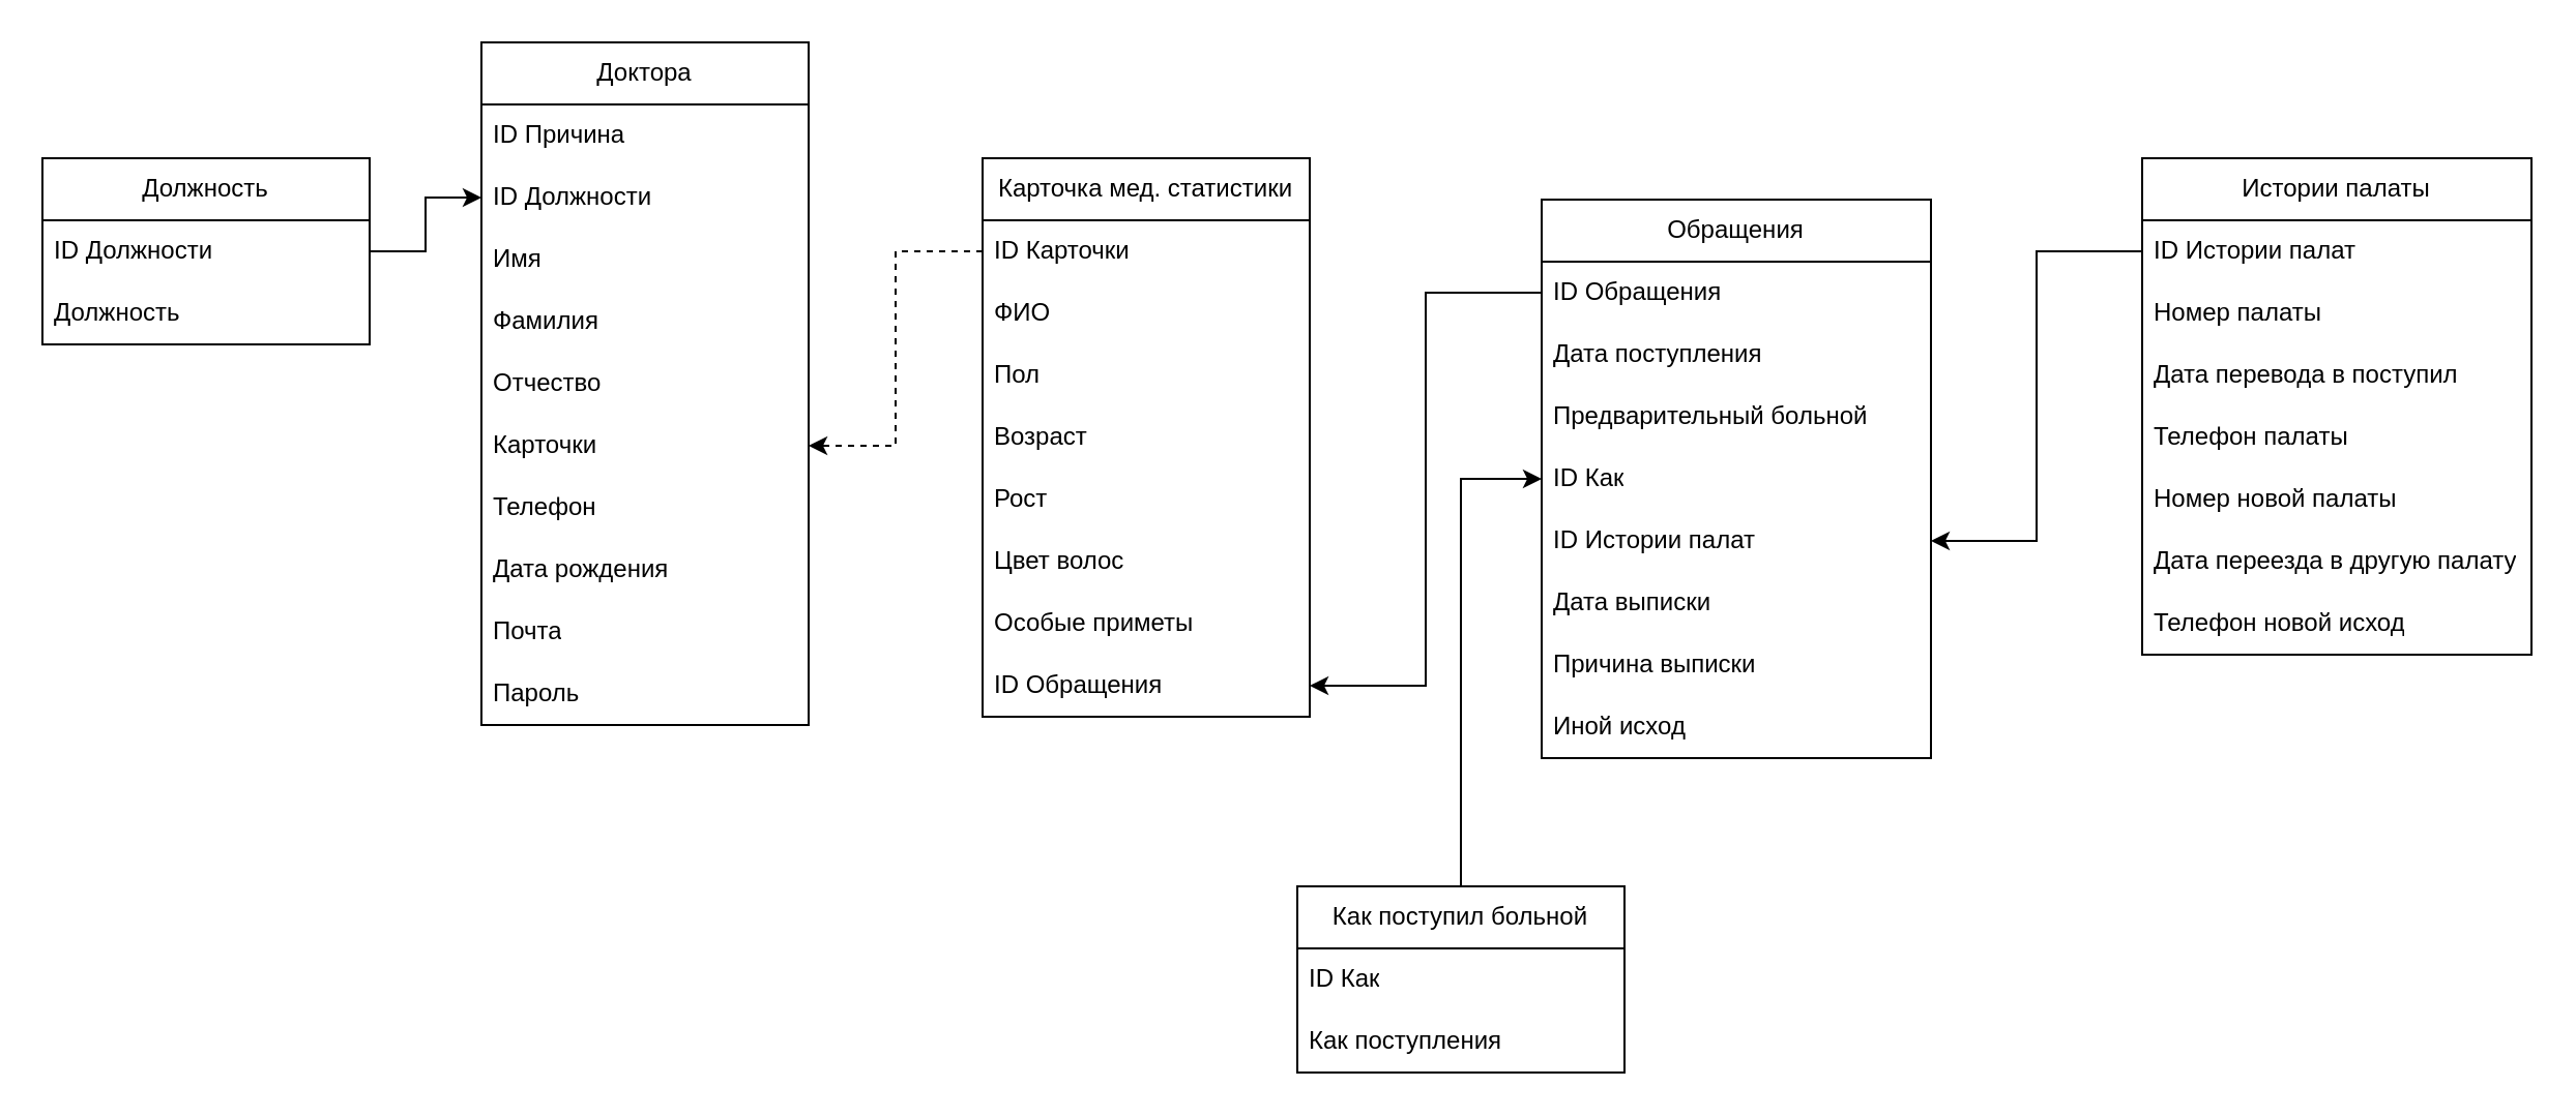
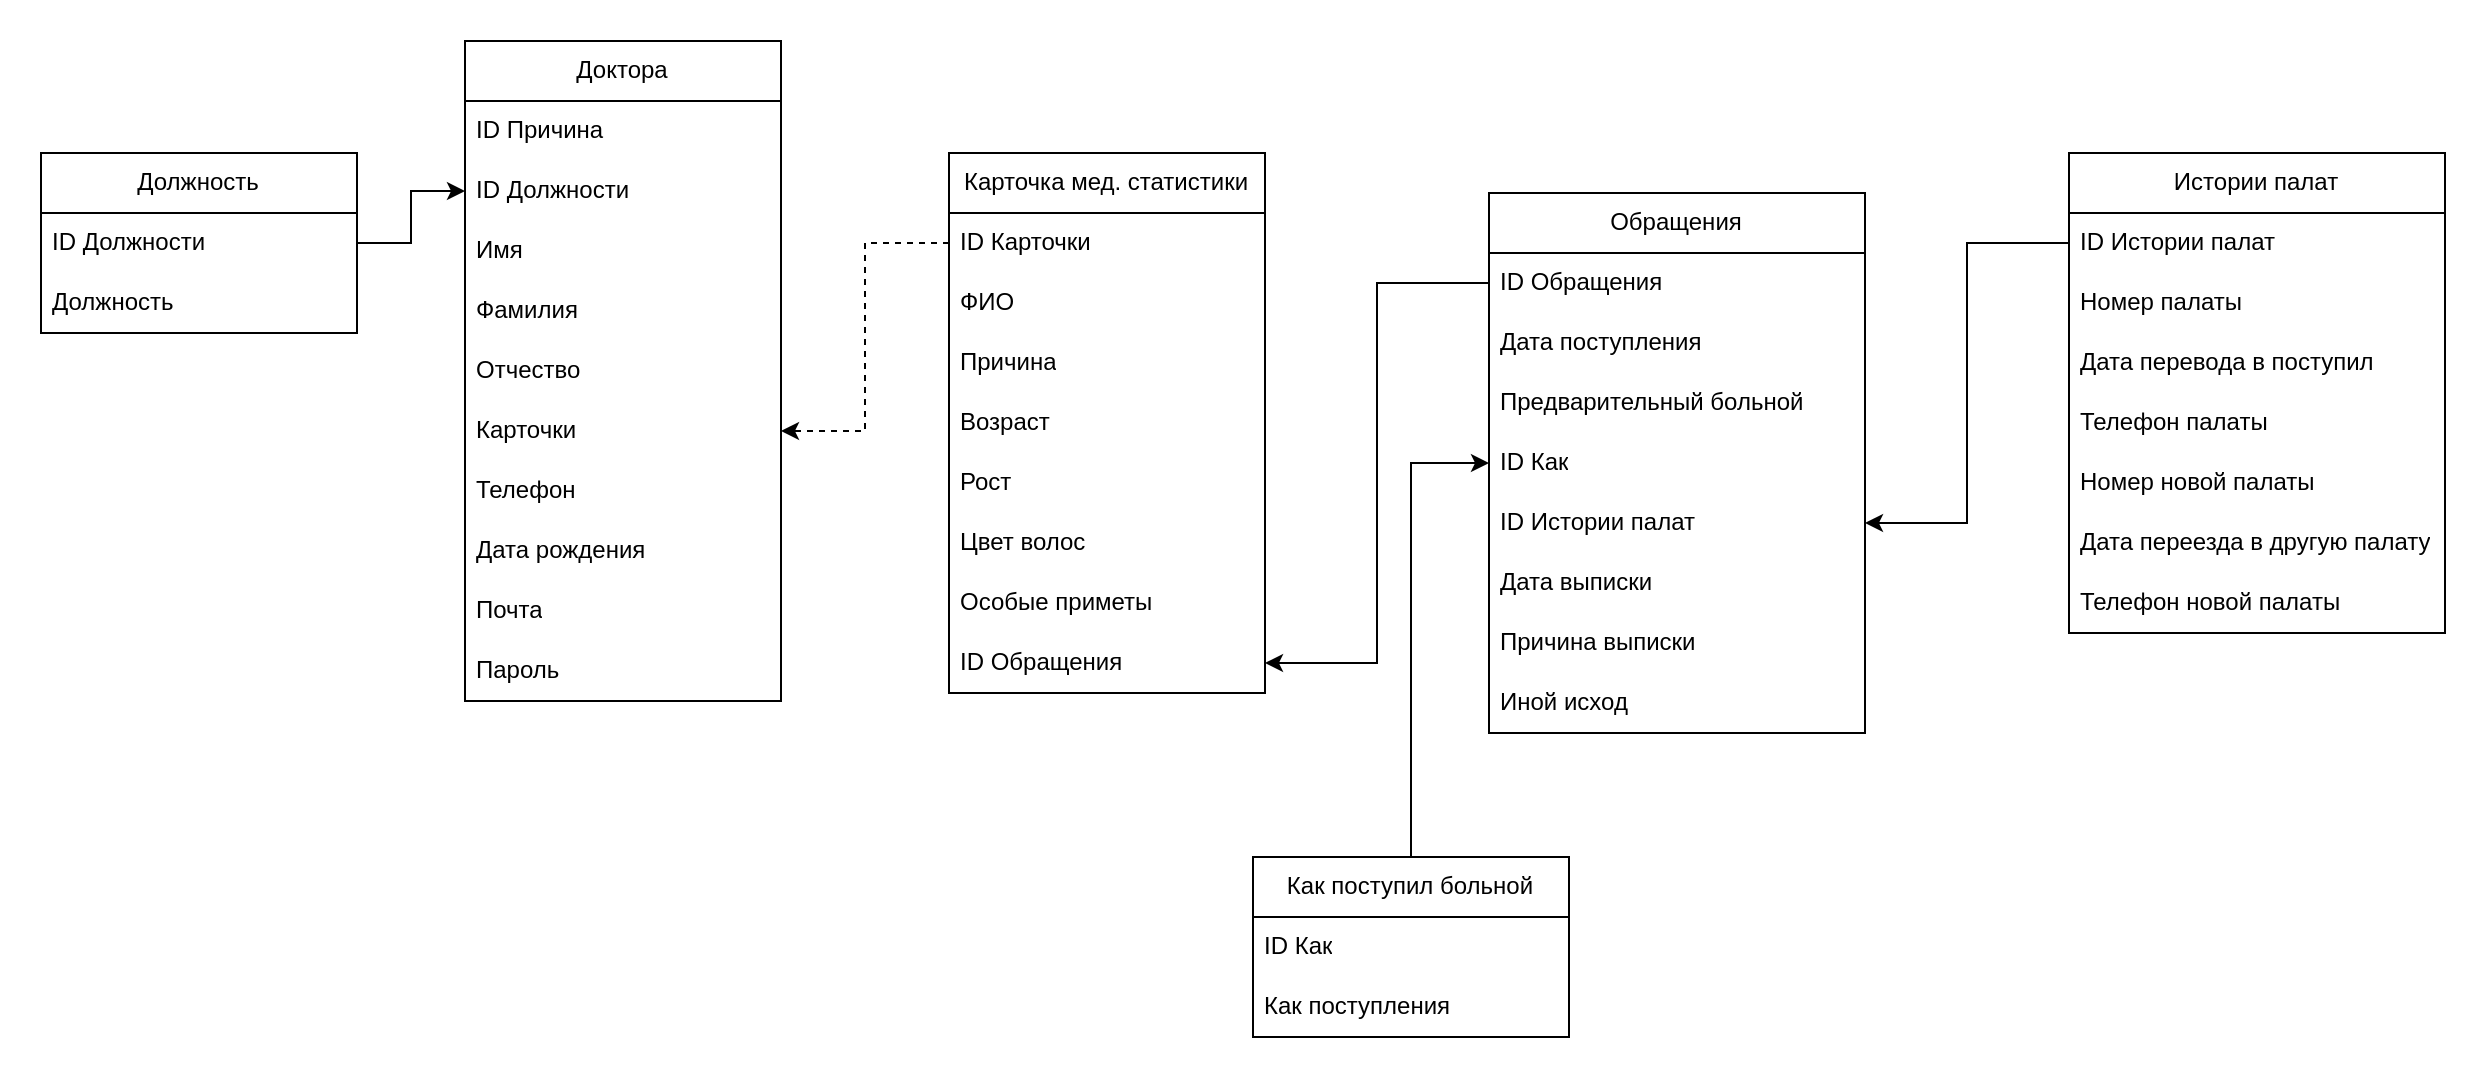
- <mxCell id="20" value="Истории палаты" style="swimlane;fontStyle=0;childLayout=stackLayout;horizontal=1;startSize=30;horizontalStack=0;resizeParent=1;resizeParentMax=0;resizeLast=0;collapsible=1;marginBottom=0;whiteSpace=wrap;html=1;" parent="1" vertex="1"><mxGeometry x="1034" y="76" width="188" height="240" as="geometry" /></mxCell>
+ <mxCell id="20" value="Истории палат" style="swimlane;fontStyle=0;childLayout=stackLayout;horizontal=1;startSize=30;horizontalStack=0;resizeParent=1;resizeParentMax=0;resizeLast=0;collapsible=1;marginBottom=0;whiteSpace=wrap;html=1;" parent="1" vertex="1"><mxGeometry x="1034" y="76" width="188" height="240" as="geometry" /></mxCell>
- <mxCell id="5" value="Пол" style="text;strokeColor=none;fillColor=none;align=left;verticalAlign=middle;spacingLeft=4;spacingRight=4;overflow=hidden;points=[[0,0.5],[1,0.5]];portConstraint=eastwest;rotatable=0;whiteSpace=wrap;html=1;" parent="2" vertex="1"><mxGeometry y="90" width="158" height="30" as="geometry" /></mxCell>
+ <mxCell id="5" value="Причина" style="text;strokeColor=none;fillColor=none;align=left;verticalAlign=middle;spacingLeft=4;spacingRight=4;overflow=hidden;points=[[0,0.5],[1,0.5]];portConstraint=eastwest;rotatable=0;whiteSpace=wrap;html=1;" parent="2" vertex="1"><mxGeometry y="90" width="158" height="30" as="geometry" /></mxCell>
- <mxCell id="27" value="Телефон новой исход" style="text;strokeColor=none;fillColor=none;align=left;verticalAlign=middle;spacingLeft=4;spacingRight=4;overflow=hidden;points=[[0,0.5],[1,0.5]];portConstraint=eastwest;rotatable=0;whiteSpace=wrap;html=1;" parent="20" vertex="1"><mxGeometry y="210" width="188" height="30" as="geometry" /></mxCell>
+ <mxCell id="27" value="Телефон новой палаты" style="text;strokeColor=none;fillColor=none;align=left;verticalAlign=middle;spacingLeft=4;spacingRight=4;overflow=hidden;points=[[0,0.5],[1,0.5]];portConstraint=eastwest;rotatable=0;whiteSpace=wrap;html=1;" parent="20" vertex="1"><mxGeometry y="210" width="188" height="30" as="geometry" /></mxCell>
